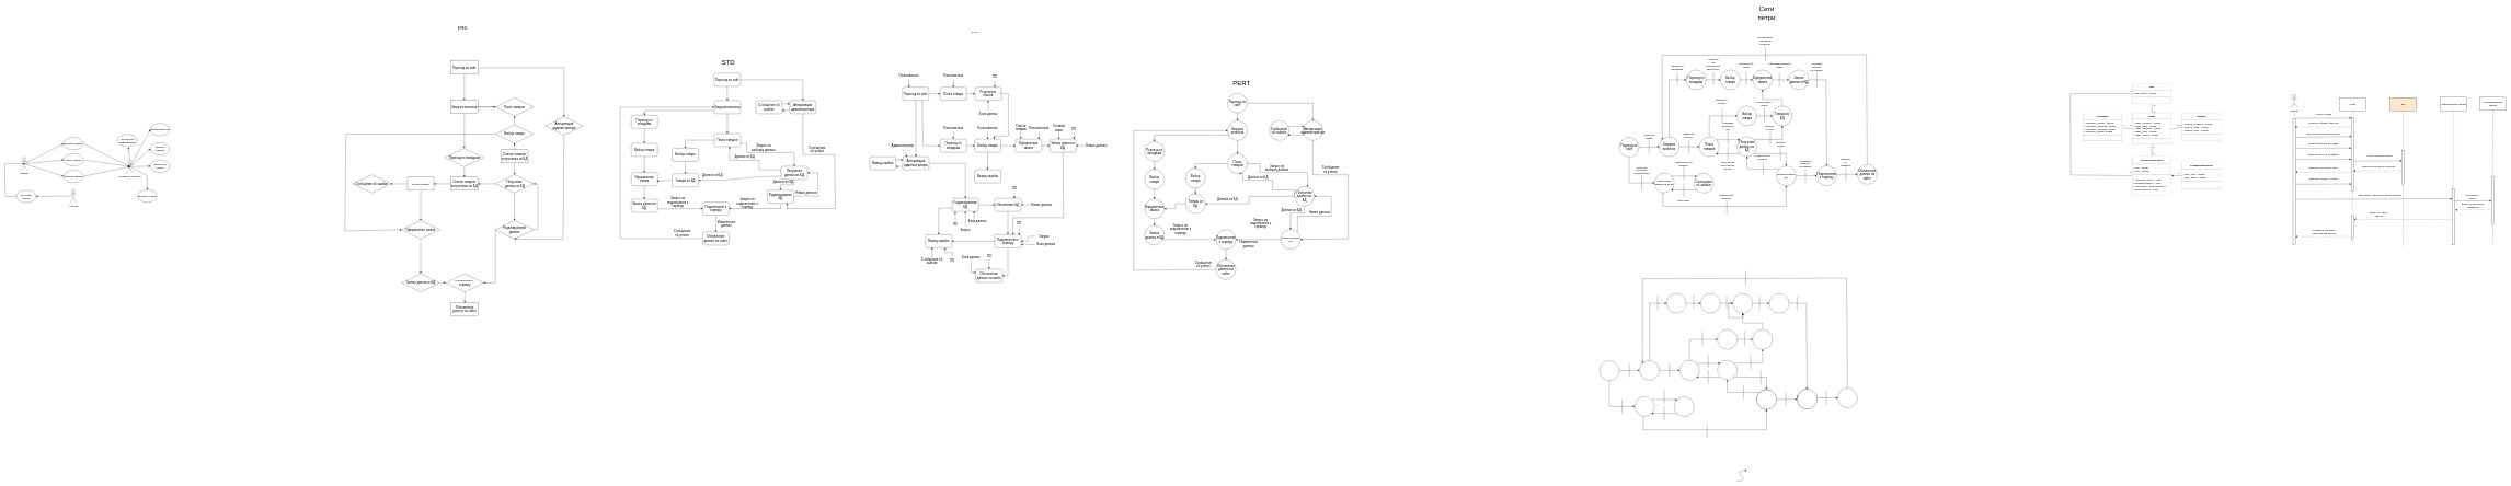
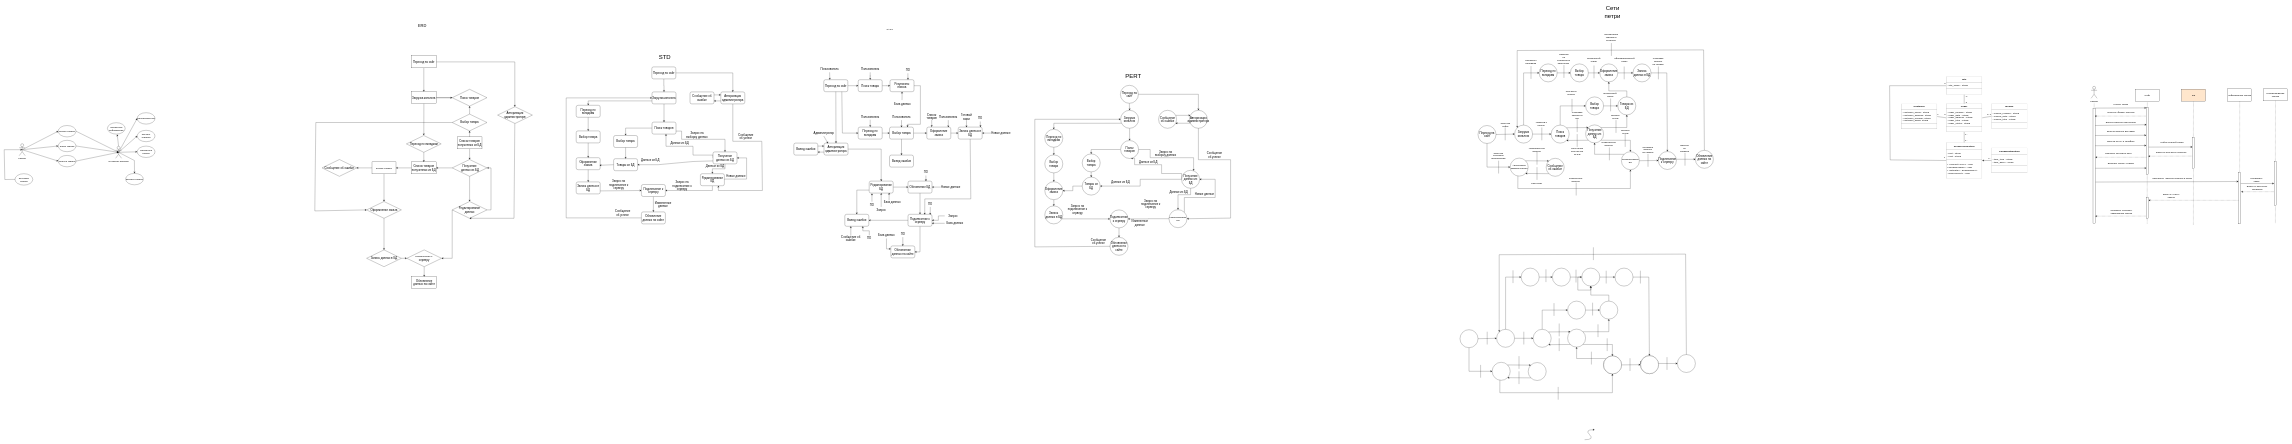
- <mxCell id="368" value="Показать итоговую цену&amp;nbsp;" style="text;html=1;strokeColor=none;fillColor=none;align=center;verticalAlign=middle;whiteSpace=wrap;rounded=0;" parent="1" vertex="1"><mxGeometry x="10522.75" y="751" width="161" height="30" as="geometry" /></mxCell>
+ <mxCell id="368" value="Показать итоговую цену&amp;nbsp;" style="text;html=1;strokeColor=none;fillColor=none;align=center;verticalAlign=middle;whiteSpace=wrap;rounded=0;" parent="1" vertex="1"><mxGeometry x="10512.75" y="751" width="161" height="30" as="geometry" /></mxCell>
- <mxCell id="196" value="" style="endArrow=classic;html=1;rounded=0;exitX=0.5;exitY=0.5;exitDx=0;exitDy=0;exitPerimeter=0;entryX=1;entryY=0.5;entryDx=0;entryDy=0;" parent="1" source="174" target="183" edge="1"><mxGeometry width="50" height="50" relative="1" as="geometry"><mxPoint x="213" y="936" as="sourcePoint" /><mxPoint x="263" y="886" as="targetPoint" /></mxGeometry></mxCell>
- <mxCell id="174" value="Курьер" style="shape=umlActor;verticalLabelPosition=bottom;verticalAlign=top;html=1;outlineConnect=0;" parent="1" vertex="1"><mxGeometry x="319.5" y="865" width="30" height="60" as="geometry" /></mxCell>
